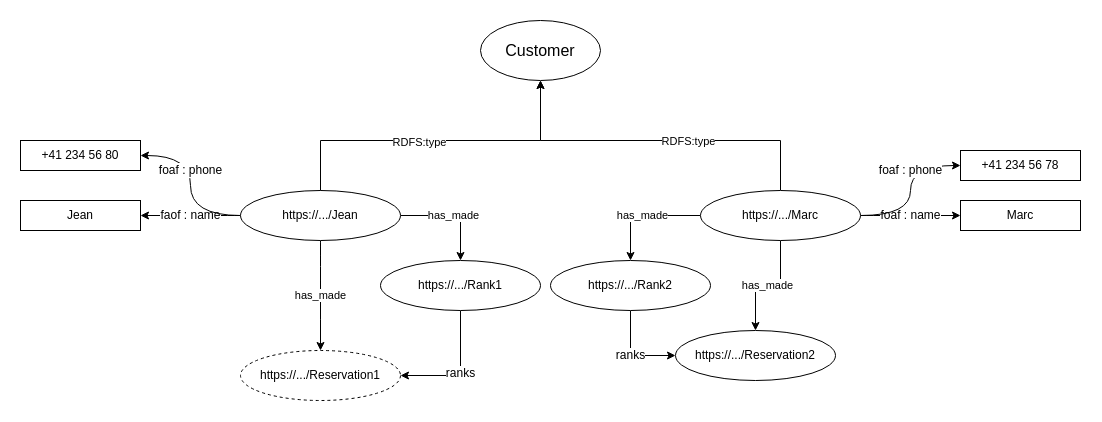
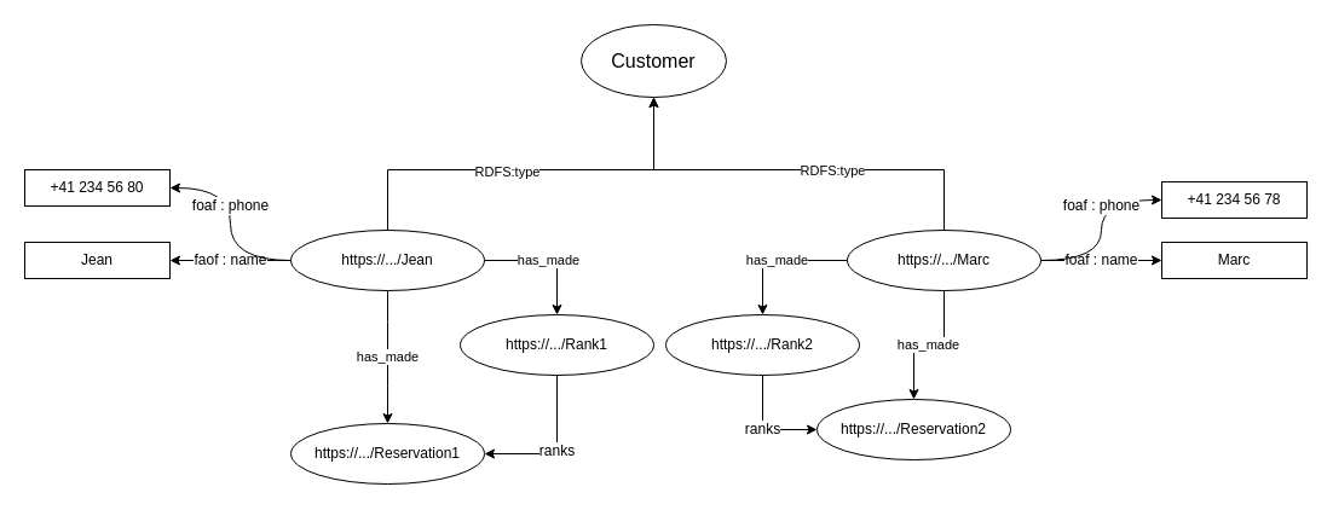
- <mxCell id="15" value="https://.../Reservation1" style="ellipse;whiteSpace=wrap;html=1;dashed=1;" vertex="1" parent="1"><mxGeometry x="240" y="350" width="160" height="50" as="geometry" /></mxCell>
+ <mxCell id="15" value="https://.../Reservation1" style="ellipse;whiteSpace=wrap;html=1;" vertex="1" parent="1"><mxGeometry x="240" y="350" width="160" height="50" as="geometry" /></mxCell>
